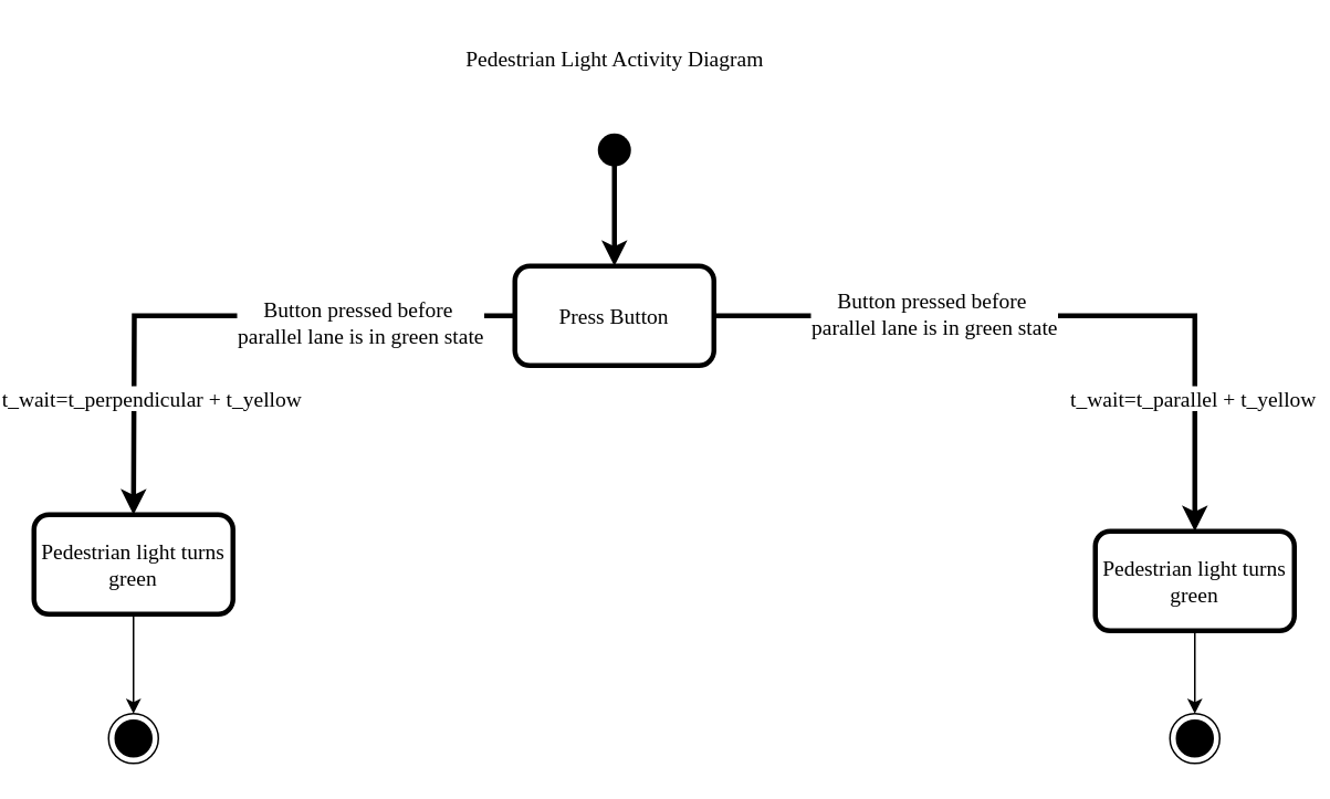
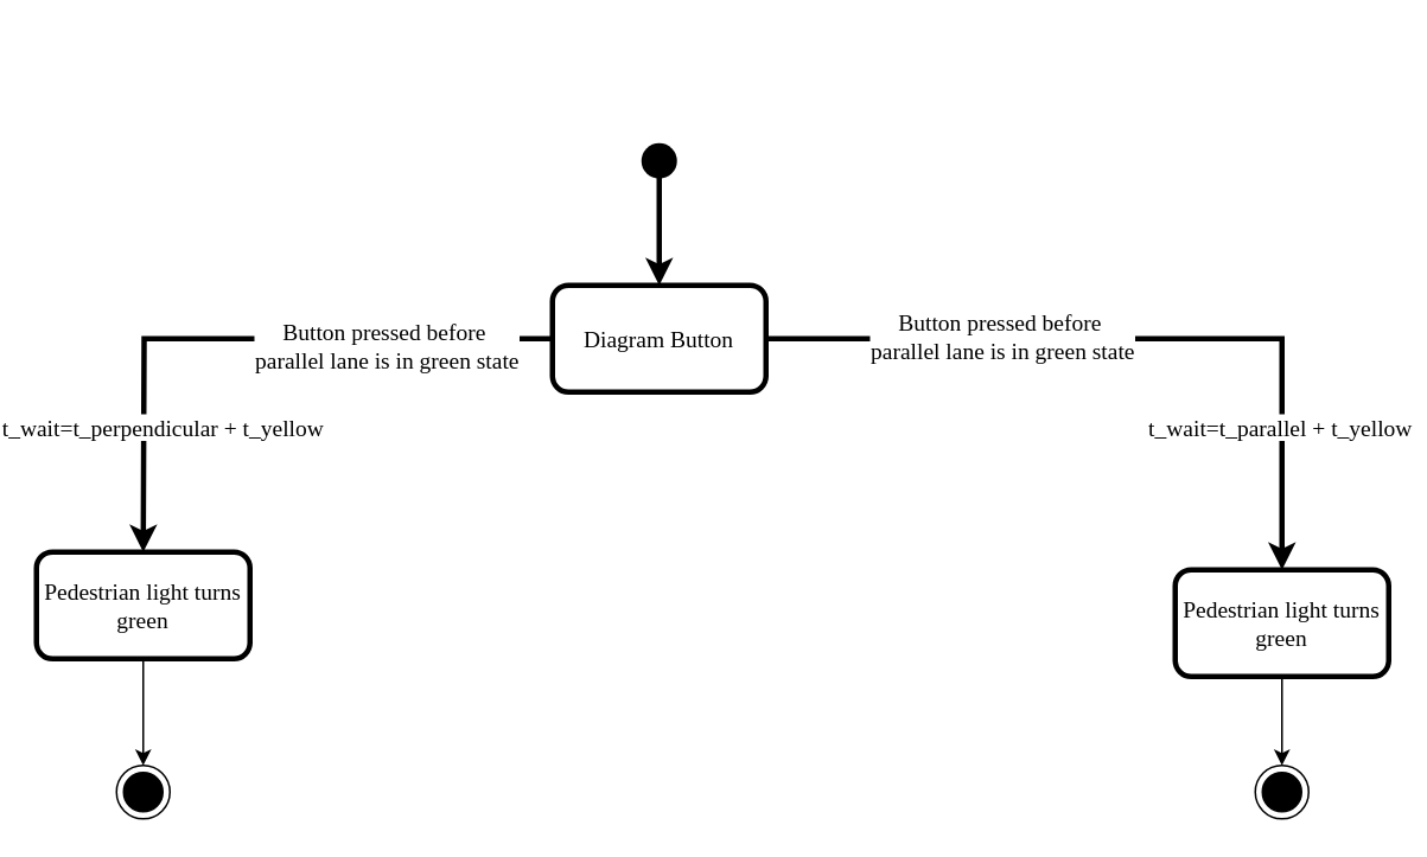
- <mxCell id="17" value="&lt;font style=&quot;font-size: 13px;&quot; face=&quot;Times New Roman&quot;&gt;Pedestrian Light Activity Diagram&lt;/font&gt;" style="text;html=1;align=center;verticalAlign=middle;resizable=0;points=[];autosize=1;strokeColor=none;fillColor=none;" vertex="1" parent="1"><mxGeometry x="270" y="20" width="200" height="30" as="geometry" /></mxCell>
- <mxCell id="10" value="Press Button" style="rounded=1;whiteSpace=wrap;html=1;fillColor=none;sketch=0;fillStyle=solid;pointerEvents=1;resizable=0;strokeWidth=3;fontSize=13;fontFamily=Times New Roman;" vertex="1" parent="1"><mxGeometry x="310" y="160" width="120" height="60" as="geometry" /></mxCell>
+ <mxCell id="10" value="Diagram Button" style="rounded=1;whiteSpace=wrap;html=1;fillColor=none;sketch=0;fillStyle=solid;pointerEvents=1;resizable=0;strokeWidth=3;fontSize=13;fontFamily=Times New Roman;" vertex="1" parent="1"><mxGeometry x="310" y="160" width="120" height="60" as="geometry" /></mxCell>
